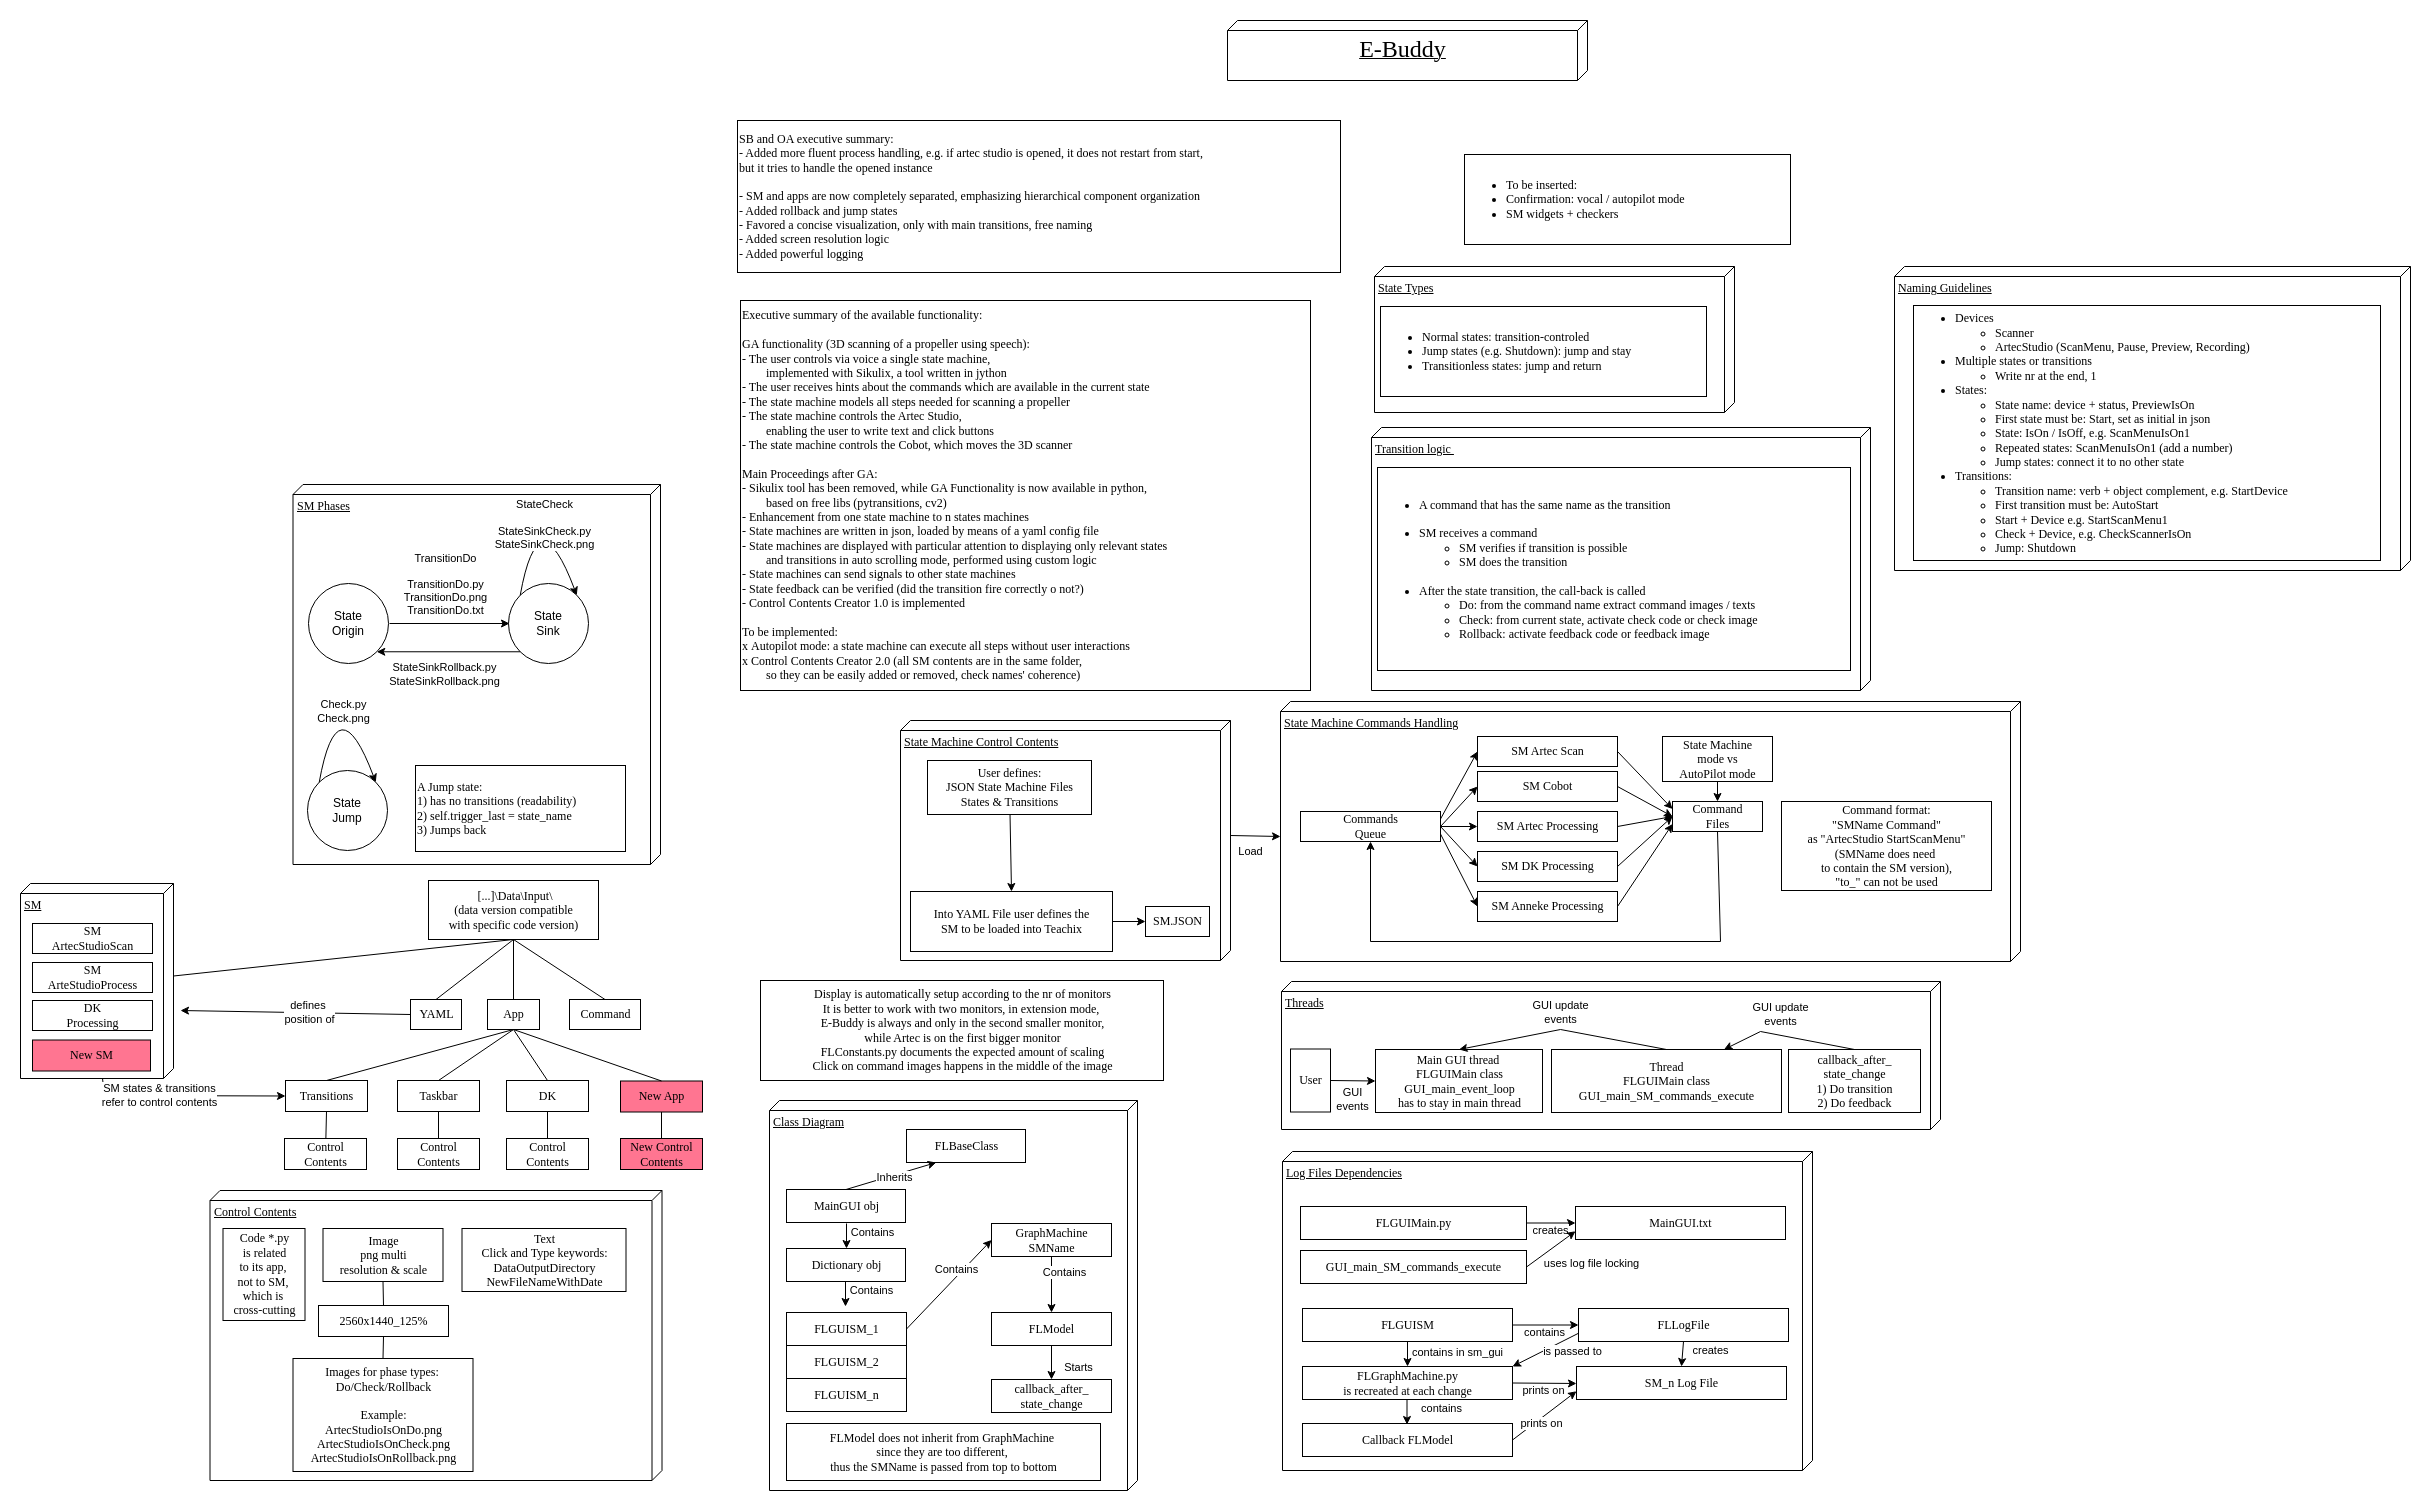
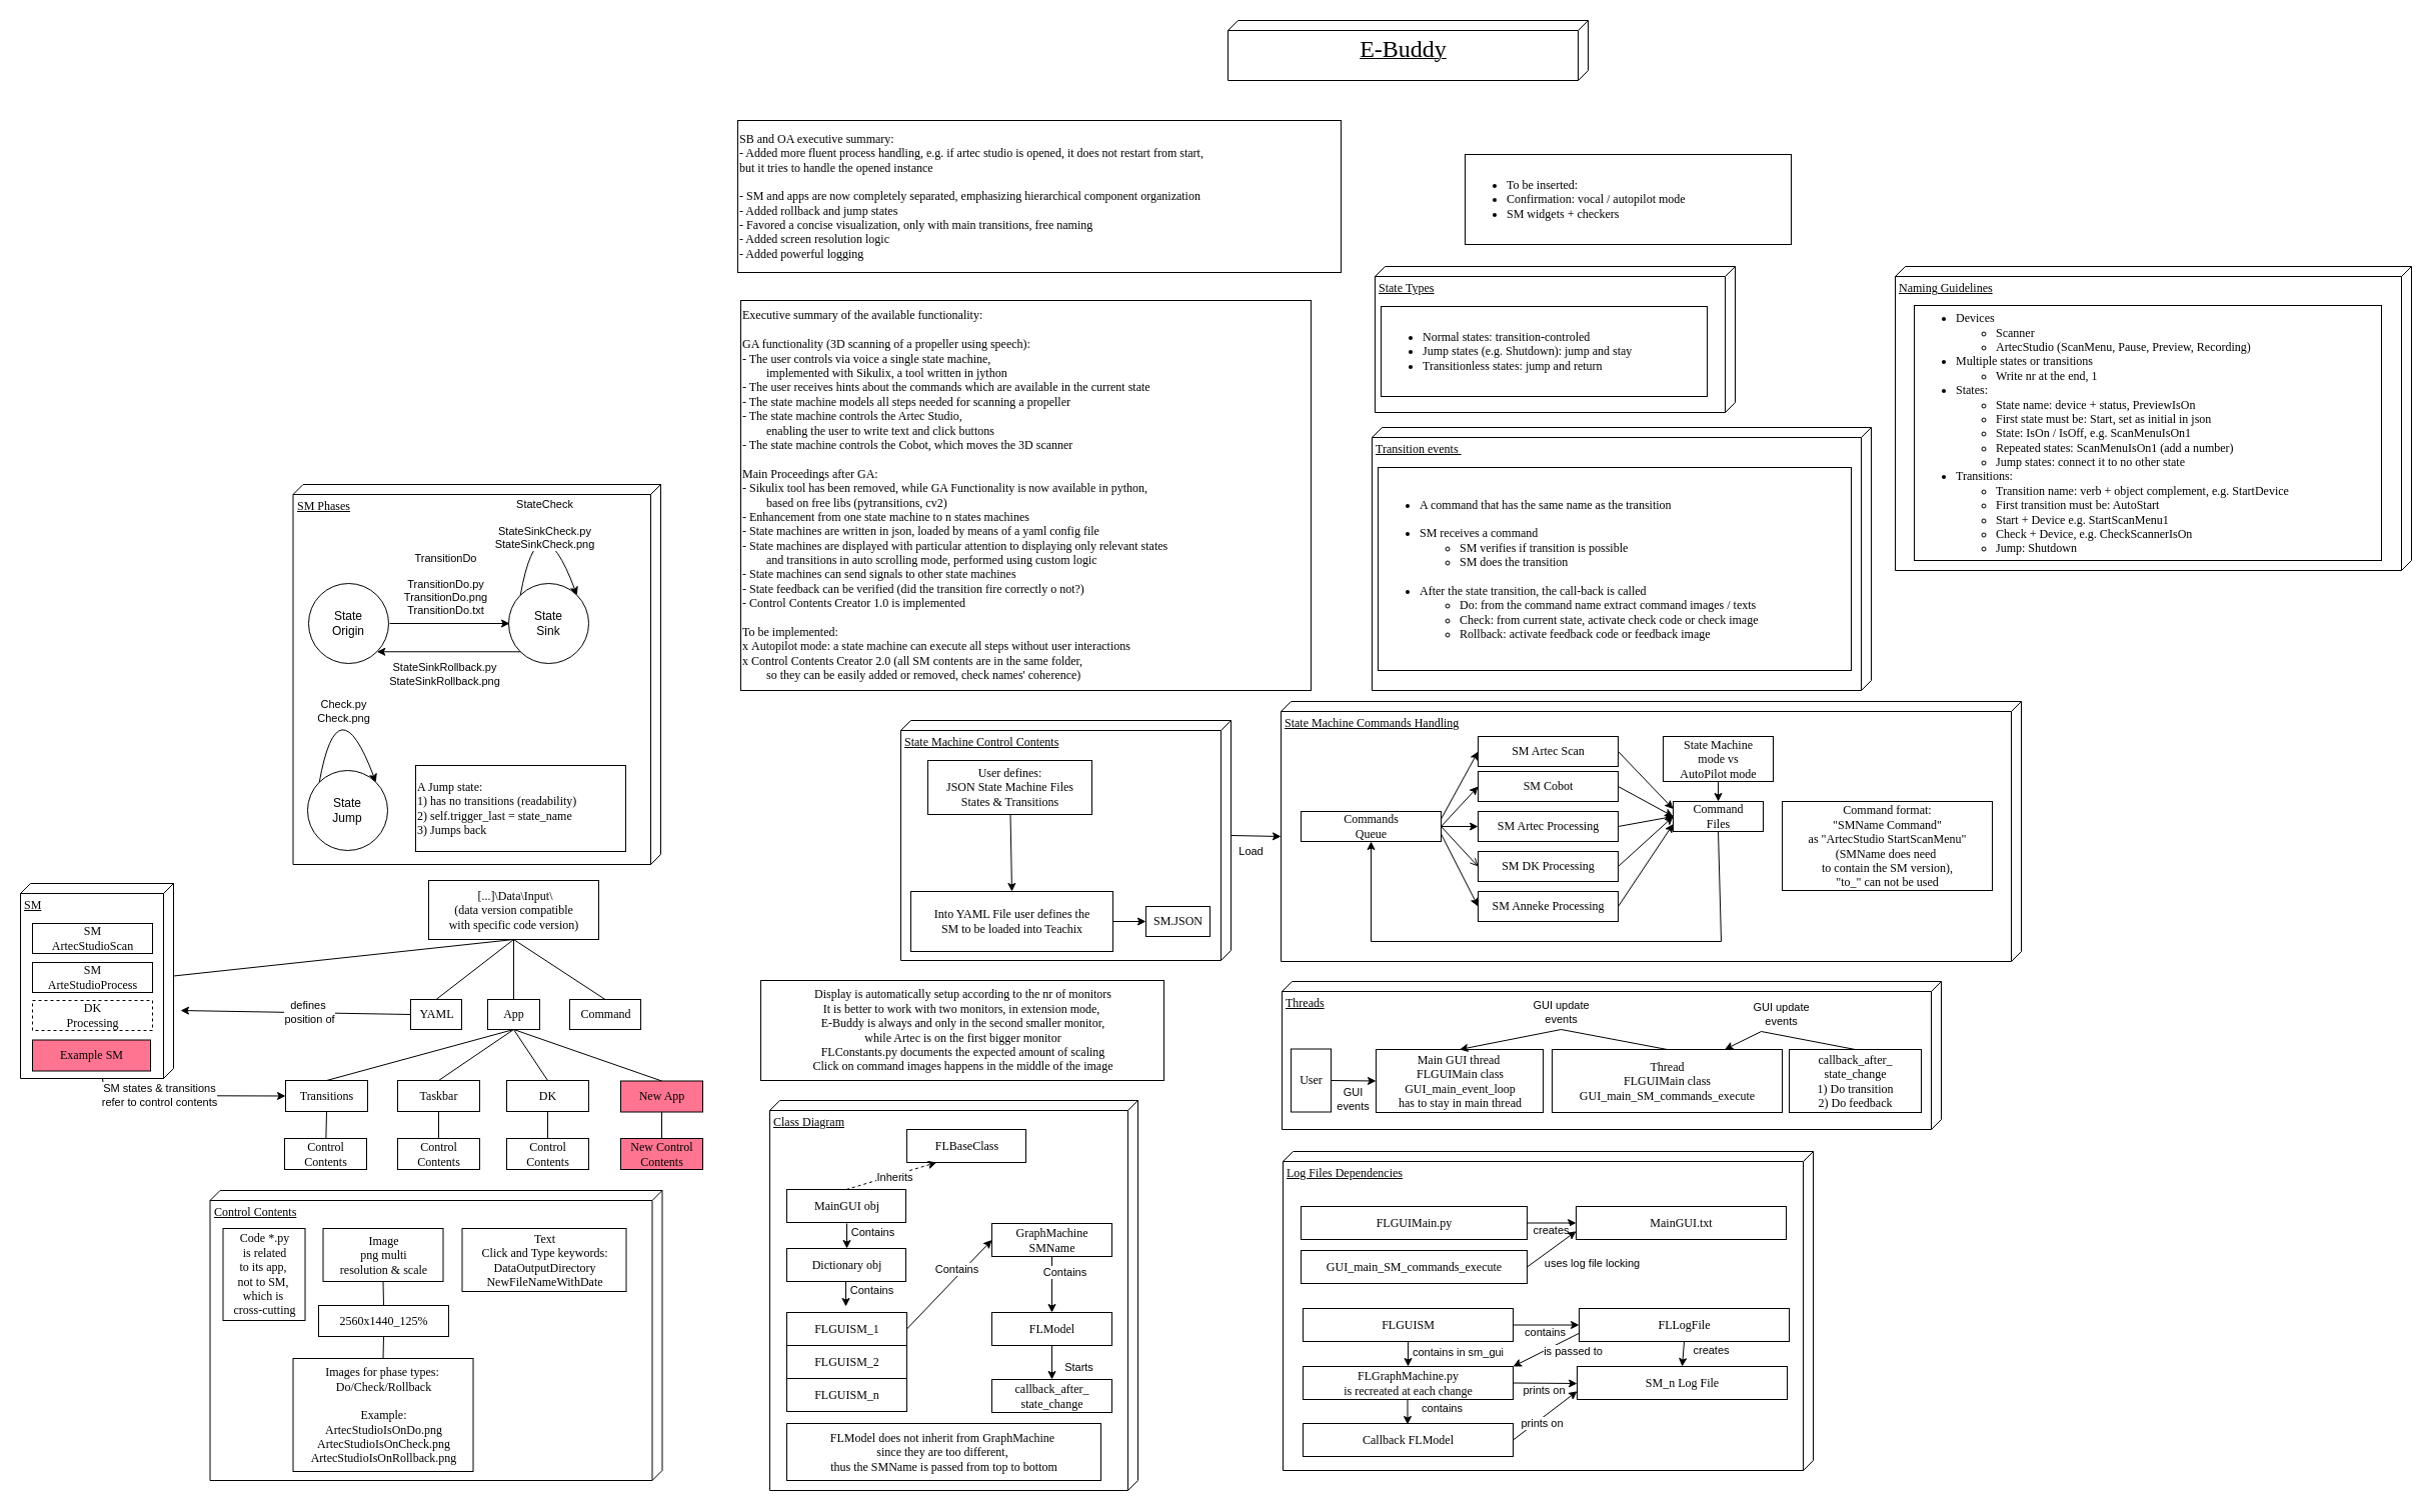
- <mxCell id="95" value="Transition logic&amp;nbsp;" style="verticalAlign=top;align=left;spacingTop=8;spacingLeft=2;spacingRight=12;shape=cube;size=10;direction=south;fontStyle=4;html=1;rounded=0;shadow=0;comic=0;labelBackgroundColor=none;strokeWidth=1;fontFamily=Verdana;fontSize=12" parent="1" vertex="1"><mxGeometry x="1371" y="427" width="499" height="263" as="geometry" /></mxCell>
+ <mxCell id="95" value="Transition events&amp;nbsp;" style="verticalAlign=top;align=left;spacingTop=8;spacingLeft=2;spacingRight=12;shape=cube;size=10;direction=south;fontStyle=4;html=1;rounded=0;shadow=0;comic=0;labelBackgroundColor=none;strokeWidth=1;fontFamily=Verdana;fontSize=12" parent="1" vertex="1"><mxGeometry x="1371" y="427" width="499" height="263" as="geometry" /></mxCell>
- <mxCell id="24" value="" style="endArrow=classic;html=1;rounded=0;exitX=1;exitY=0.5;exitDx=0;exitDy=0;entryX=0;entryY=0.5;entryDx=0;entryDy=0;" parent="1" source="17" target="14" edge="1"><mxGeometry width="50" height="50" relative="1" as="geometry"><mxPoint x="1804" y="1191" as="sourcePoint" /><mxPoint x="1859" y="1109" as="targetPoint" /><Array as="points" /></mxGeometry></mxCell>
+ <mxCell id="24" value="" style="endArrow=open;html=1;rounded=0;exitX=1;exitY=0.5;exitDx=0;exitDy=0;entryX=0;entryY=0.5;entryDx=0;entryDy=0;" parent="1" source="17" target="14" edge="1"><mxGeometry width="50" height="50" relative="1" as="geometry"><mxPoint x="1804" y="1191" as="sourcePoint" /><mxPoint x="1859" y="1109" as="targetPoint" /><Array as="points" /></mxGeometry></mxCell>
- <mxCell id="150" value="&lt;div&gt;DK&lt;/div&gt;&lt;div&gt;Processing&lt;/div&gt;" style="html=1;rounded=0;shadow=0;comic=0;labelBackgroundColor=none;strokeWidth=1;fontFamily=Verdana;fontSize=12;align=center;" parent="1" vertex="1"><mxGeometry x="32" y="1000" width="120" height="30" as="geometry" /></mxCell>
+ <mxCell id="150" value="&lt;div&gt;DK&lt;/div&gt;&lt;div&gt;Processing&lt;/div&gt;" style="html=1;rounded=0;shadow=0;comic=0;labelBackgroundColor=none;strokeWidth=1;fontFamily=Verdana;fontSize=12;align=center;dashed=1;" parent="1" vertex="1"><mxGeometry x="32" y="1000" width="120" height="30" as="geometry" /></mxCell>
- <mxCell id="156" value="&lt;div&gt;New SM&lt;/div&gt;" style="html=1;rounded=0;shadow=0;comic=0;labelBackgroundColor=none;strokeWidth=1;fontFamily=Verdana;fontSize=12;align=center;fillColor=#FF7591;" vertex="1" parent="1"><mxGeometry x="32" y="1039.5" width="118" height="31" as="geometry" /></mxCell>
+ <mxCell id="156" value="&lt;div&gt;Example SM&lt;/div&gt;" style="html=1;rounded=0;shadow=0;comic=0;labelBackgroundColor=none;strokeWidth=1;fontFamily=Verdana;fontSize=12;align=center;fillColor=#FF7591;" vertex="1" parent="1"><mxGeometry x="32" y="1039.5" width="118" height="31" as="geometry" /></mxCell>
- <mxCell id="93" value="" style="endArrow=classic;html=1;rounded=0;exitX=0.5;exitY=0;exitDx=0;exitDy=0;entryX=0.25;entryY=1;entryDx=0;entryDy=0;" parent="1" source="48" target="92" edge="1"><mxGeometry width="50" height="50" relative="1" as="geometry"><mxPoint x="856" y="1233" as="sourcePoint" /><mxPoint x="856" y="1258" as="targetPoint" /></mxGeometry></mxCell>
+ <mxCell id="93" value="" style="endArrow=classic;html=1;rounded=0;exitX=0.5;exitY=0;exitDx=0;exitDy=0;entryX=0.25;entryY=1;entryDx=0;entryDy=0;dashed=1;" parent="1" source="48" target="92" edge="1"><mxGeometry width="50" height="50" relative="1" as="geometry"><mxPoint x="856" y="1233" as="sourcePoint" /><mxPoint x="856" y="1258" as="targetPoint" /></mxGeometry></mxCell>
